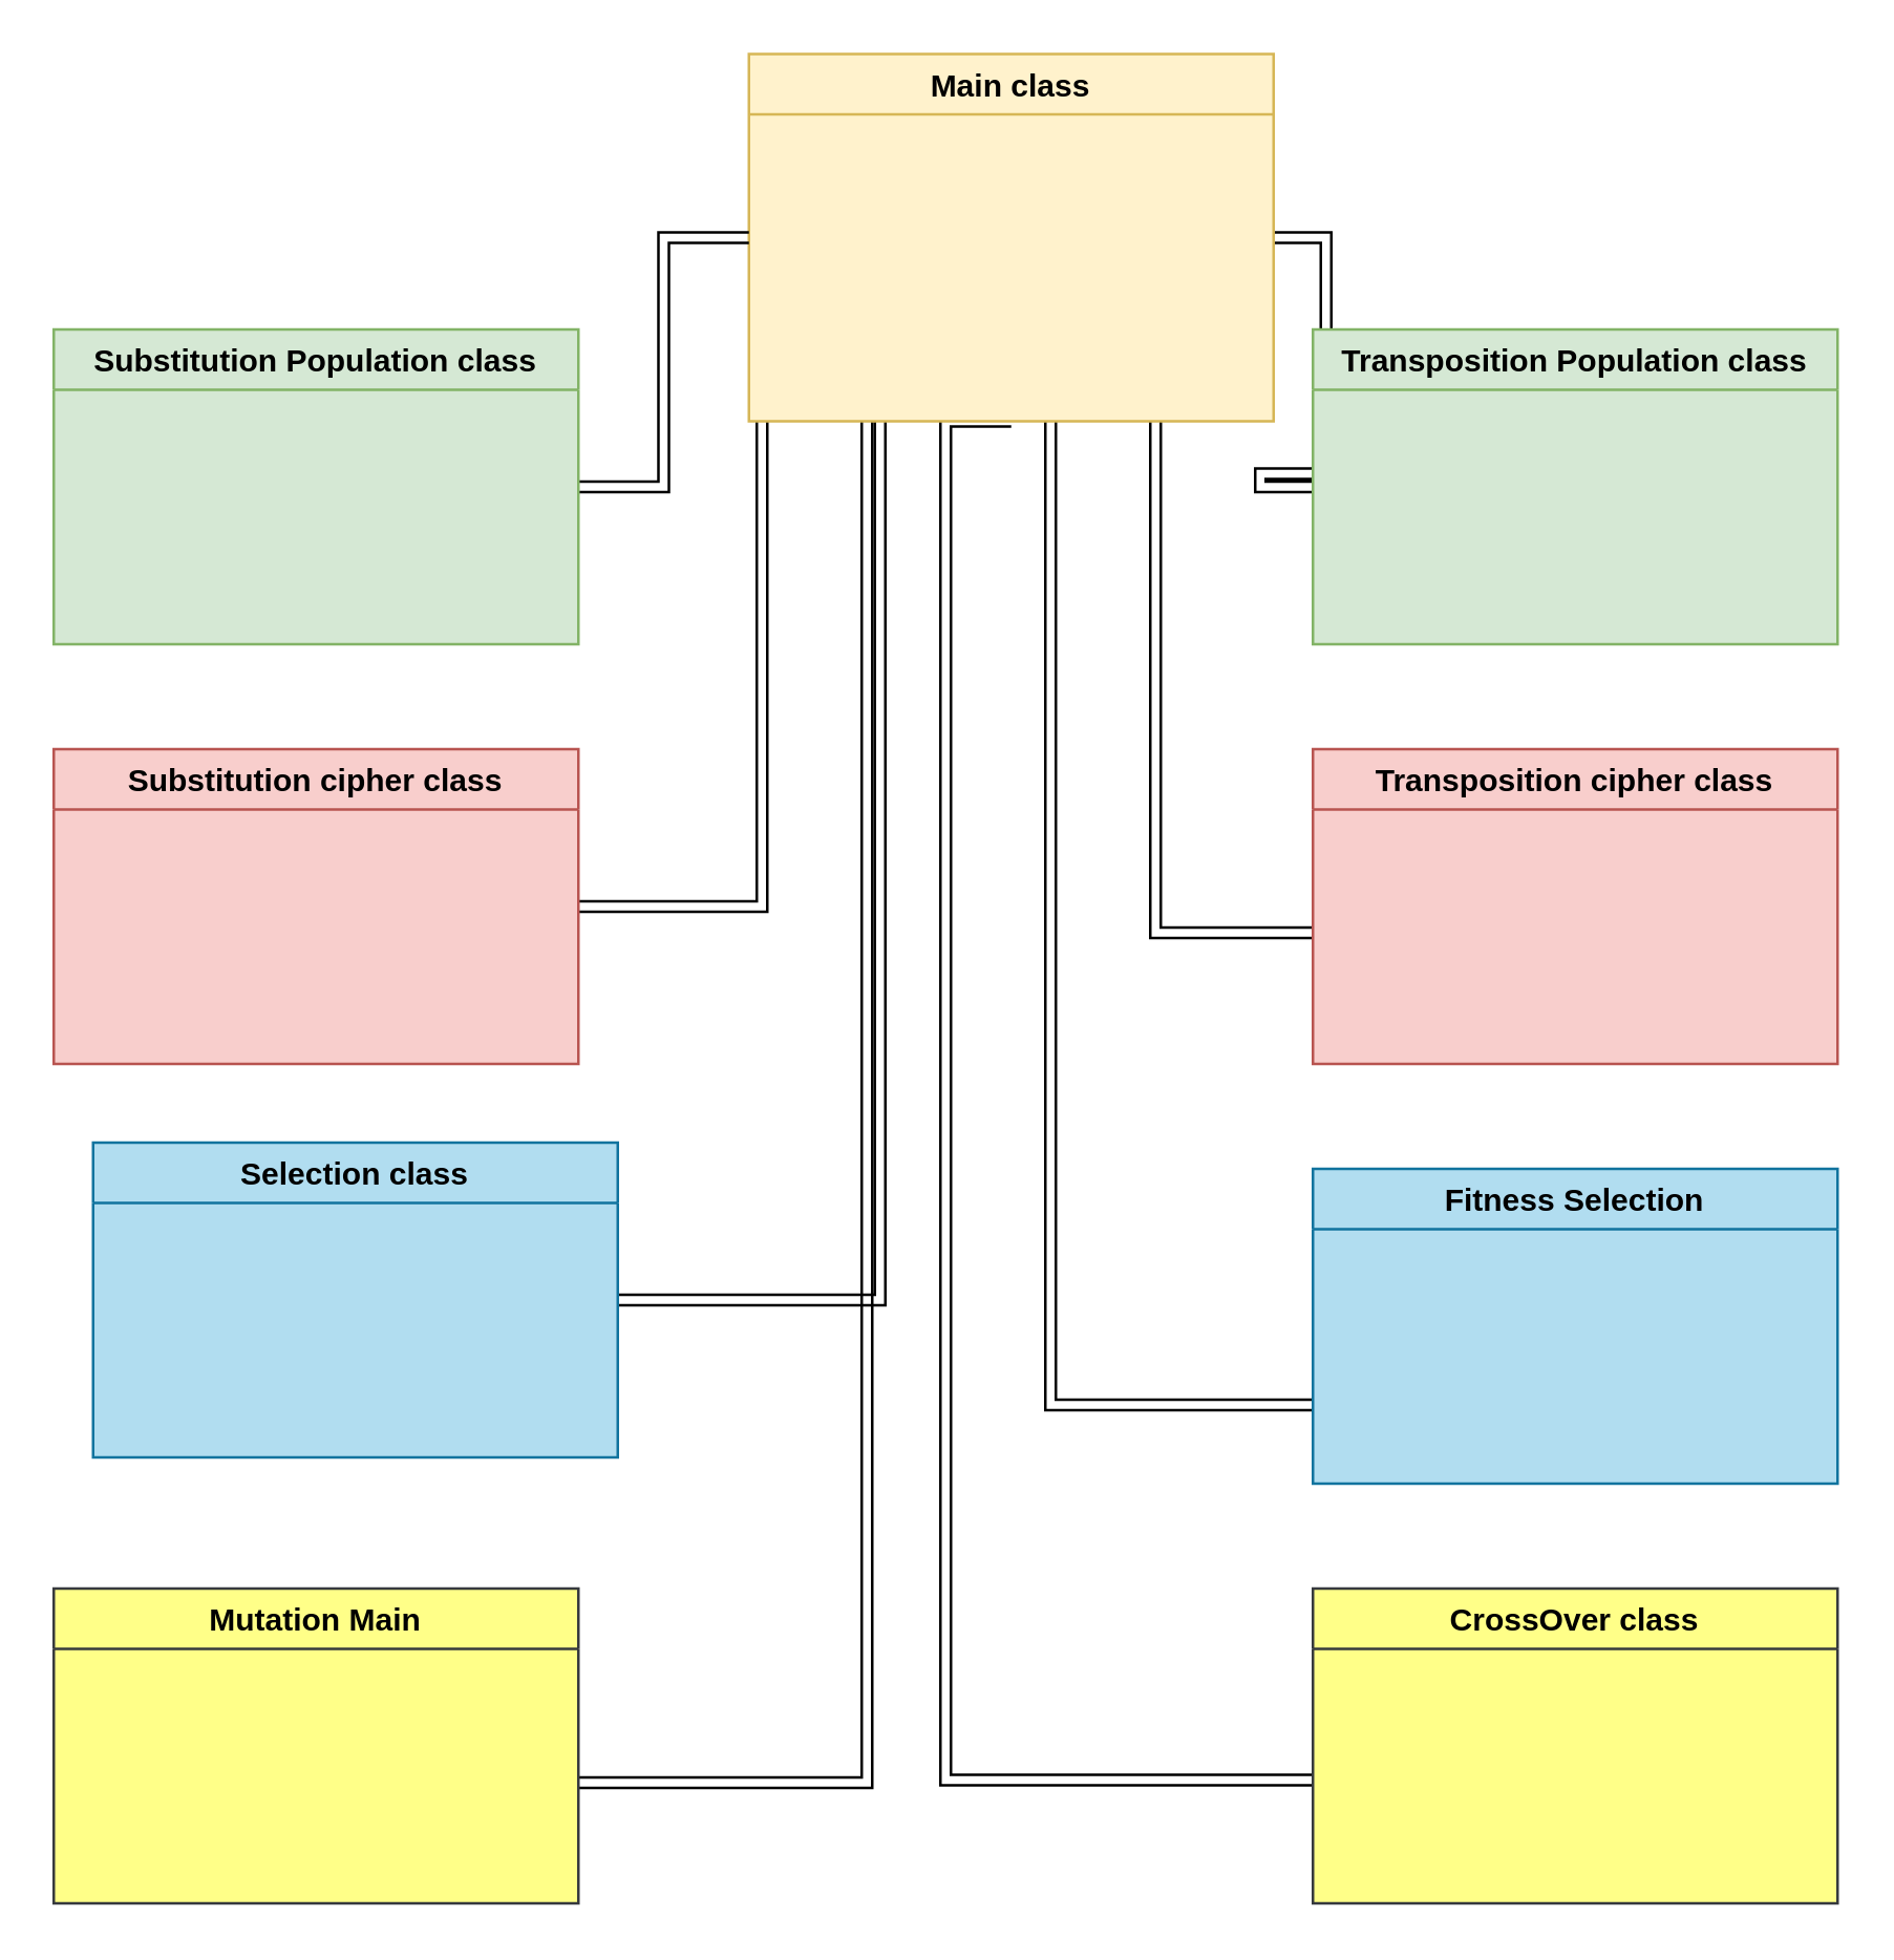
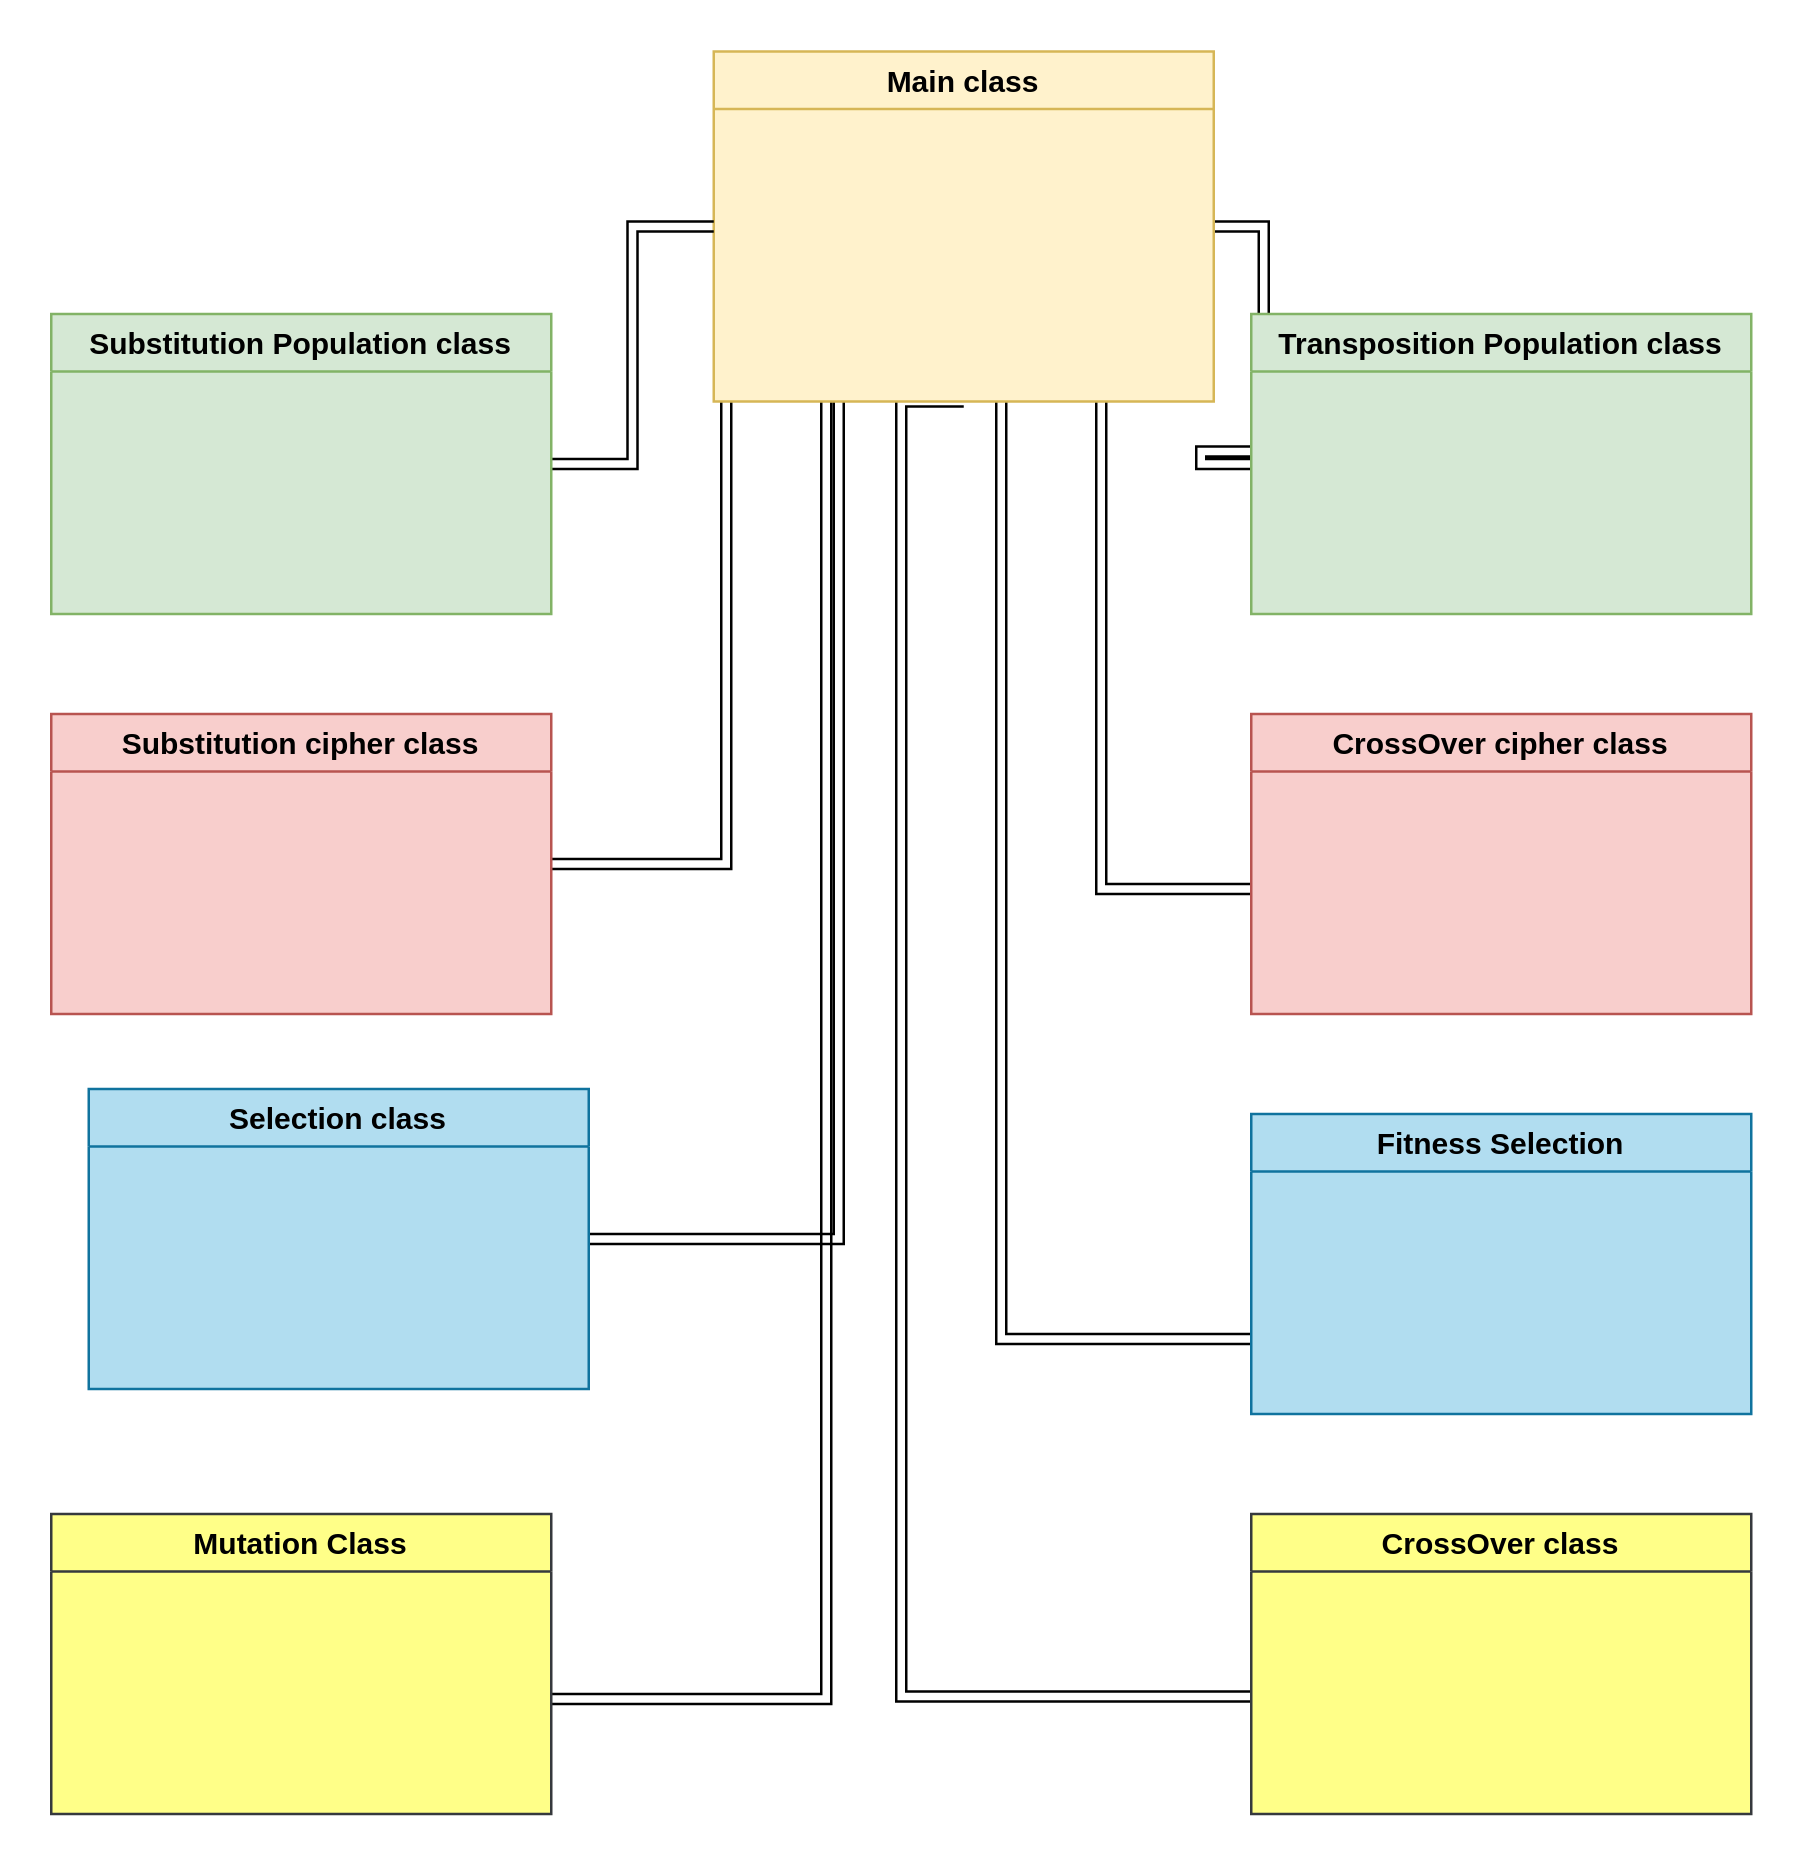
- <mxCell id="13" value="Transposition cipher class" style="swimlane;strokeColor=#b85450;swimlaneFillColor=#F8CECC;gradientDirection=west;fillColor=#F8CECC;" vertex="1" parent="1"><mxGeometry x="500" y="285" width="200" height="120" as="geometry" /></mxCell>
+ <mxCell id="13" value="CrossOver cipher class" style="swimlane;strokeColor=#b85450;swimlaneFillColor=#F8CECC;gradientDirection=west;fillColor=#F8CECC;" vertex="1" parent="1"><mxGeometry x="500" y="285" width="200" height="120" as="geometry" /></mxCell>
- <mxCell id="18" value="Mutation Main" style="swimlane;strokeColor=#36393d;swimlaneFillColor=#FFFF88;gradientDirection=west;fillColor=#FFFF88;" vertex="1" parent="1"><mxGeometry x="20" y="605" width="200" height="120" as="geometry" /></mxCell>
+ <mxCell id="18" value="Mutation Class" style="swimlane;strokeColor=#36393d;swimlaneFillColor=#FFFF88;gradientDirection=west;fillColor=#FFFF88;" vertex="1" parent="1"><mxGeometry x="20" y="605" width="200" height="120" as="geometry" /></mxCell>
